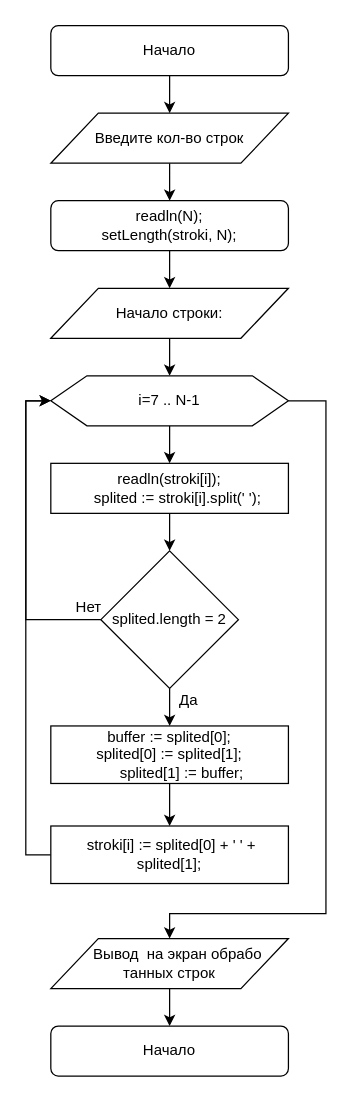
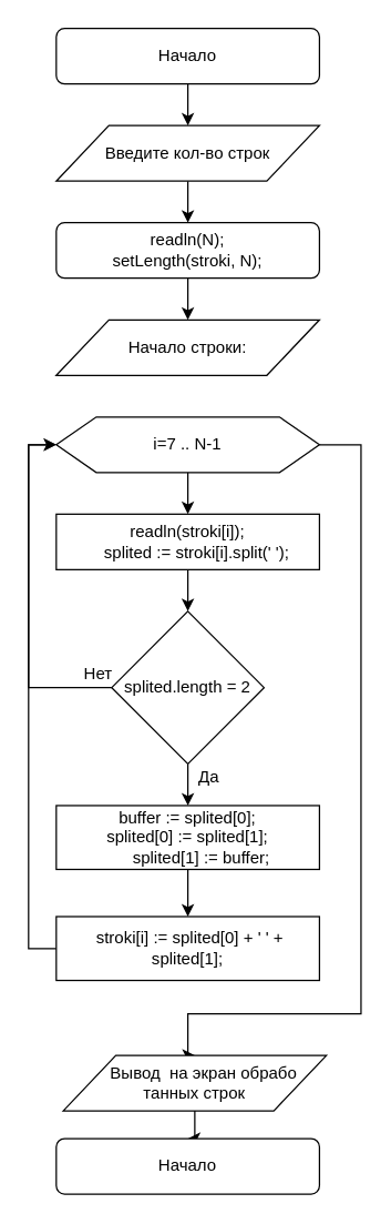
- <mxCell id="8" style="edgeStyle=orthogonalEdgeStyle;rounded=0;orthogonalLoop=1;jettySize=auto;html=1;" edge="1" parent="1" source="9" target="12"><mxGeometry relative="1" as="geometry" /></mxCell>
- <mxCell id="25" value="&amp;nbsp; &amp;nbsp; Вывод&amp;nbsp; на экран обрабо&lt;br&gt;танных строк" style="shape=parallelogram;perimeter=parallelogramPerimeter;whiteSpace=wrap;html=1;" vertex="1" parent="1"><mxGeometry x="40" y="750" width="190" height="40" as="geometry" /></mxCell>
+ <mxCell id="25" value="&amp;nbsp; &amp;nbsp; Вывод&amp;nbsp; на экран обрабо&lt;br&gt;танных строк" style="shape=parallelogram;perimeter=parallelogramPerimeter;whiteSpace=wrap;html=1;" vertex="1" parent="1"><mxGeometry x="45" y="760" width="190" height="40" as="geometry" /></mxCell>
